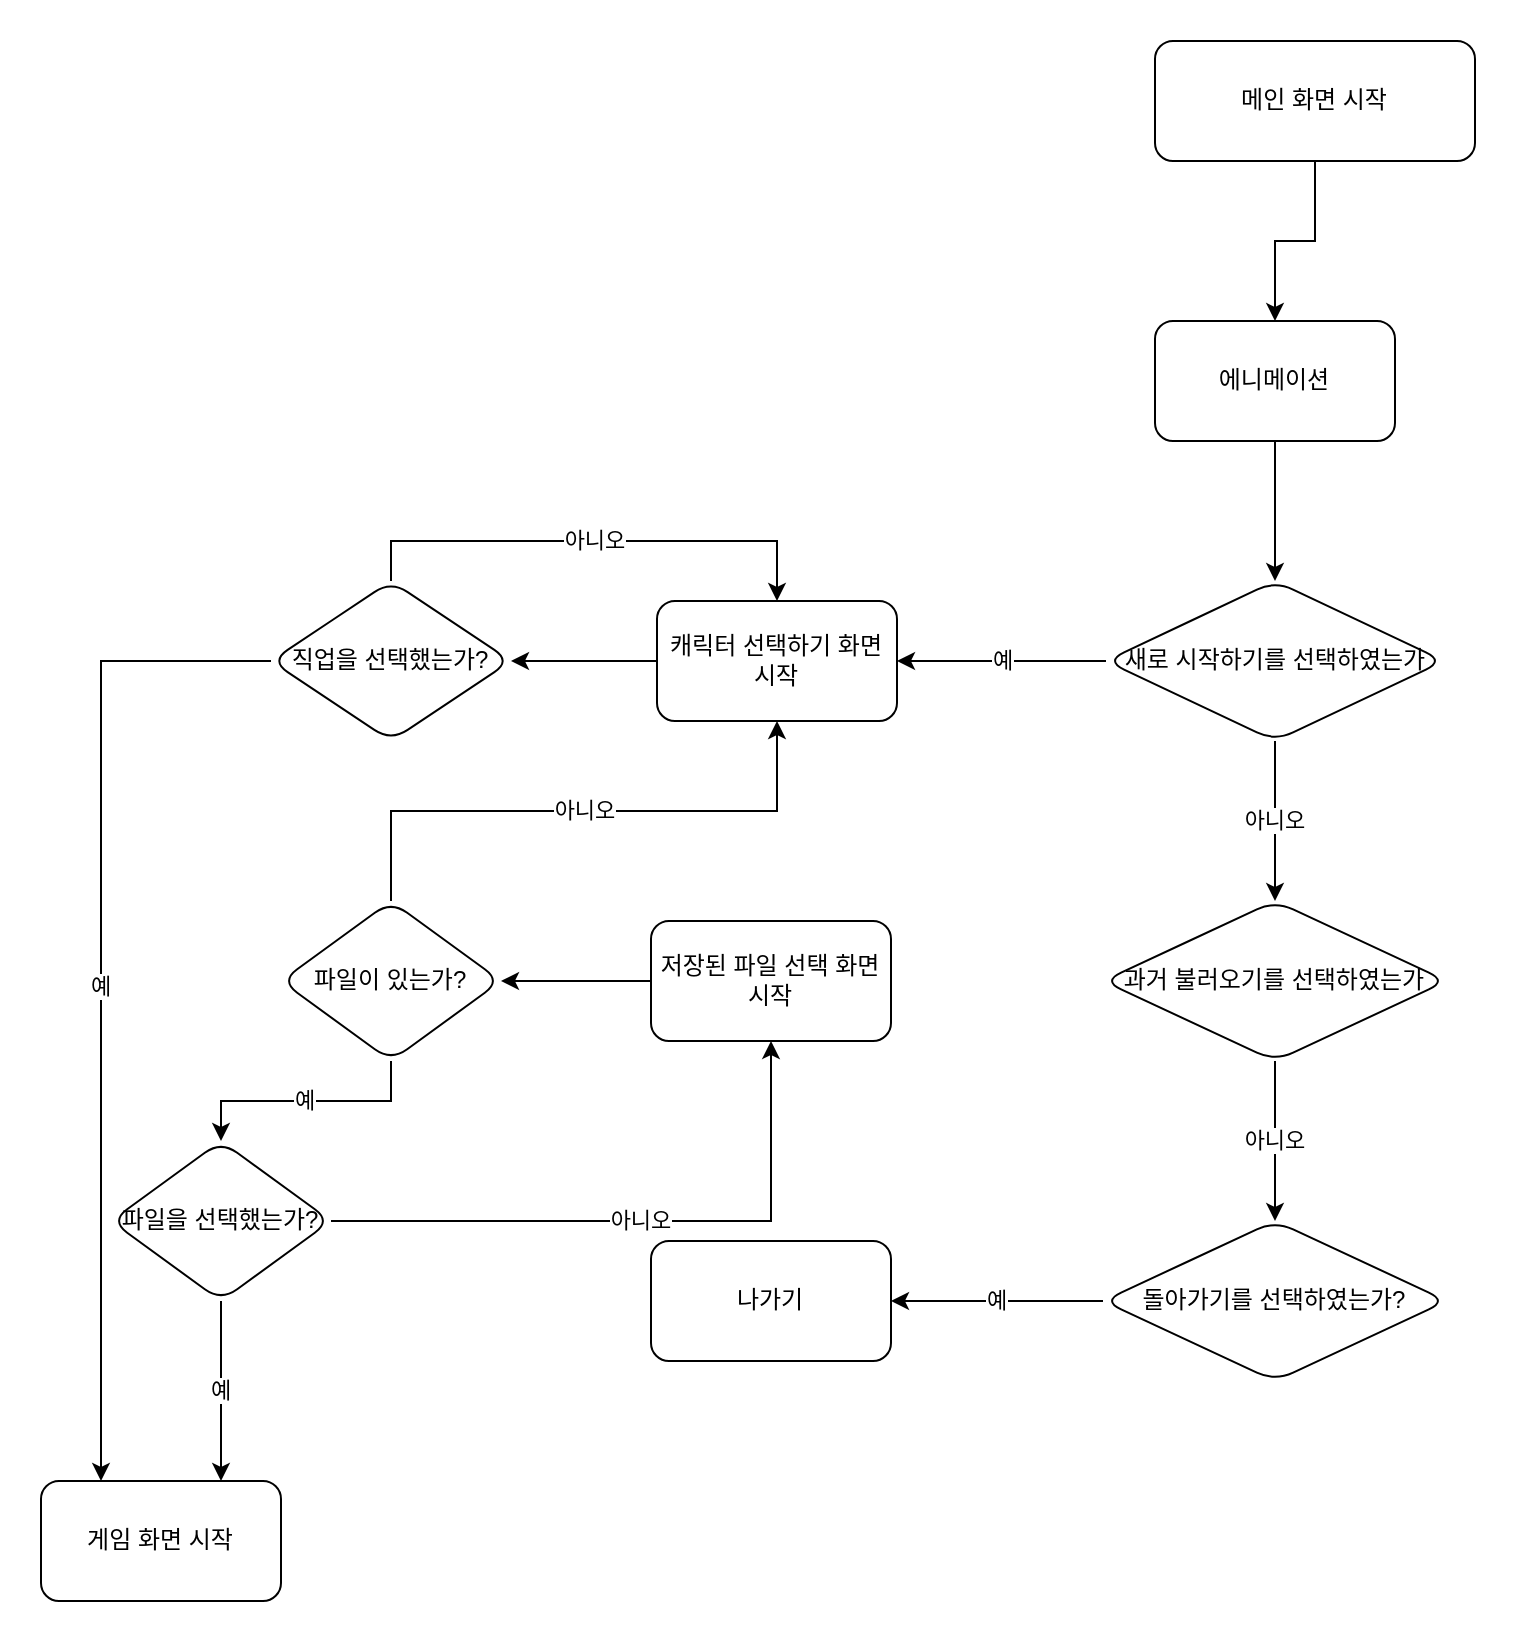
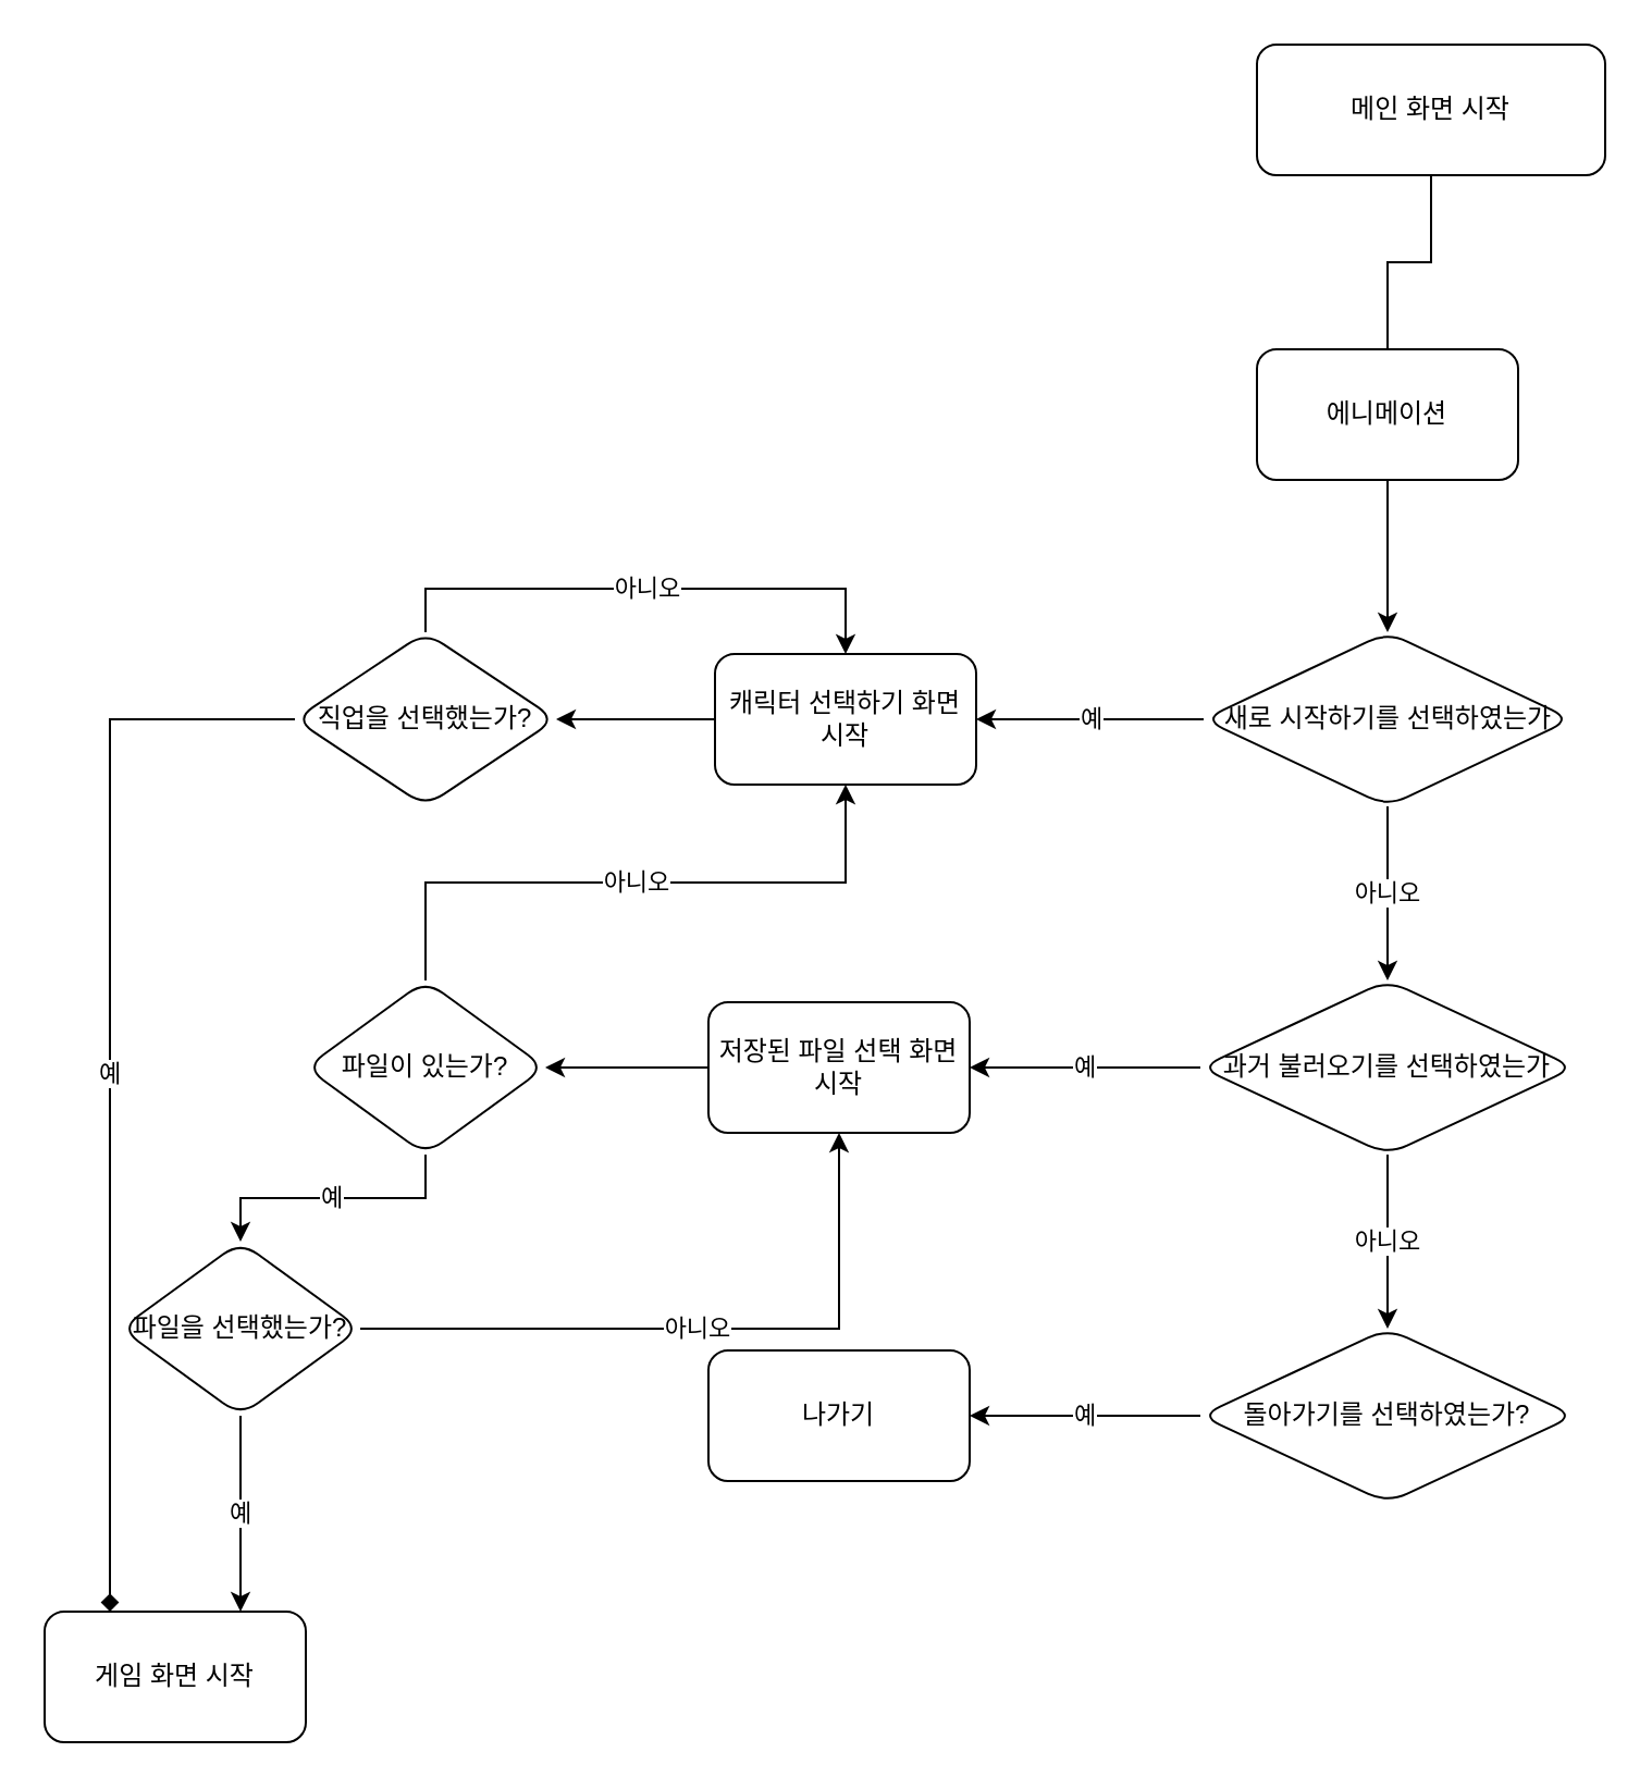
- <mxCell id="2" value="" style="edgeStyle=orthogonalEdgeStyle;rounded=0;orthogonalLoop=1;jettySize=auto;html=1;" edge="1" parent="1" source="3" target="5"><mxGeometry relative="1" as="geometry" /></mxCell>
+ <mxCell id="2" value="" style="edgeStyle=orthogonalEdgeStyle;rounded=0;orthogonalLoop=1;jettySize=auto;html=1;endArrow=none;" edge="1" parent="1" source="3" target="5"><mxGeometry relative="1" as="geometry" /></mxCell>
+ <mxCell id="11" value="예" style="edgeStyle=orthogonalEdgeStyle;rounded=0;orthogonalLoop=1;jettySize=auto;html=1;" edge="1" parent="1" source="13" target="15"><mxGeometry relative="1" as="geometry" /></mxCell>
- <mxCell id="20" value="예" style="edgeStyle=orthogonalEdgeStyle;rounded=0;orthogonalLoop=1;jettySize=auto;html=1;exitX=0;exitY=0.5;exitDx=0;exitDy=0;entryX=0.25;entryY=0;entryDx=0;entryDy=0;" edge="1" parent="1" source="21" target="28"><mxGeometry relative="1" as="geometry" /></mxCell>
+ <mxCell id="20" value="예" style="edgeStyle=orthogonalEdgeStyle;rounded=0;orthogonalLoop=1;jettySize=auto;html=1;exitX=0;exitY=0.5;exitDx=0;exitDy=0;entryX=0.25;entryY=0;entryDx=0;entryDy=0;endArrow=diamond;" edge="1" parent="1" source="21" target="28"><mxGeometry relative="1" as="geometry" /></mxCell>
